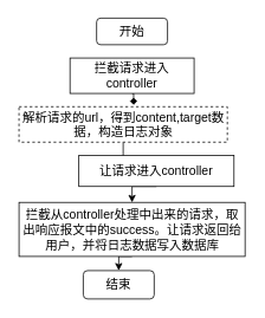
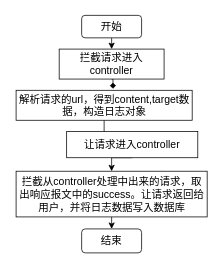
+ <mxCell id="4" style="edgeStyle=orthogonalEdgeStyle;rounded=0;orthogonalLoop=1;jettySize=auto;html=1;exitX=0.5;exitY=1;exitDx=0;exitDy=0;entryX=0.5;entryY=0;entryDx=0;entryDy=0;" edge="1" parent="1" source="5" target="3"><mxGeometry relative="1" as="geometry" /></mxCell>
- <mxCell id="8" value="解析请求的url，得到content,target数据，构造日志对象" style="rounded=0;whiteSpace=wrap;html=1;fontSize=14;dashed=1;" vertex="1" parent="1"><mxGeometry x="20.5" y="120" width="235" height="40" as="geometry" /></mxCell>
+ <mxCell id="8" value="解析请求的url，得到content,target数据，构造日志对象" style="rounded=0;whiteSpace=wrap;html=1;fontSize=14;" vertex="1" parent="1"><mxGeometry x="20.5" y="120" width="235" height="40" as="geometry" /></mxCell>
- <mxCell id="6" value="结束" style="shape=ext;rounded=1;whiteSpace=wrap;html=1;fontSize=14;" vertex="1" parent="1"><mxGeometry x="93" y="305" width="80" height="32" as="geometry" /></mxCell>
+ <mxCell id="6" value="结束" style="shape=ext;rounded=1;whiteSpace=wrap;html=1;fontSize=14;" vertex="1" parent="1"><mxGeometry x="108" y="305" width="80" height="32" as="geometry" /></mxCell>
